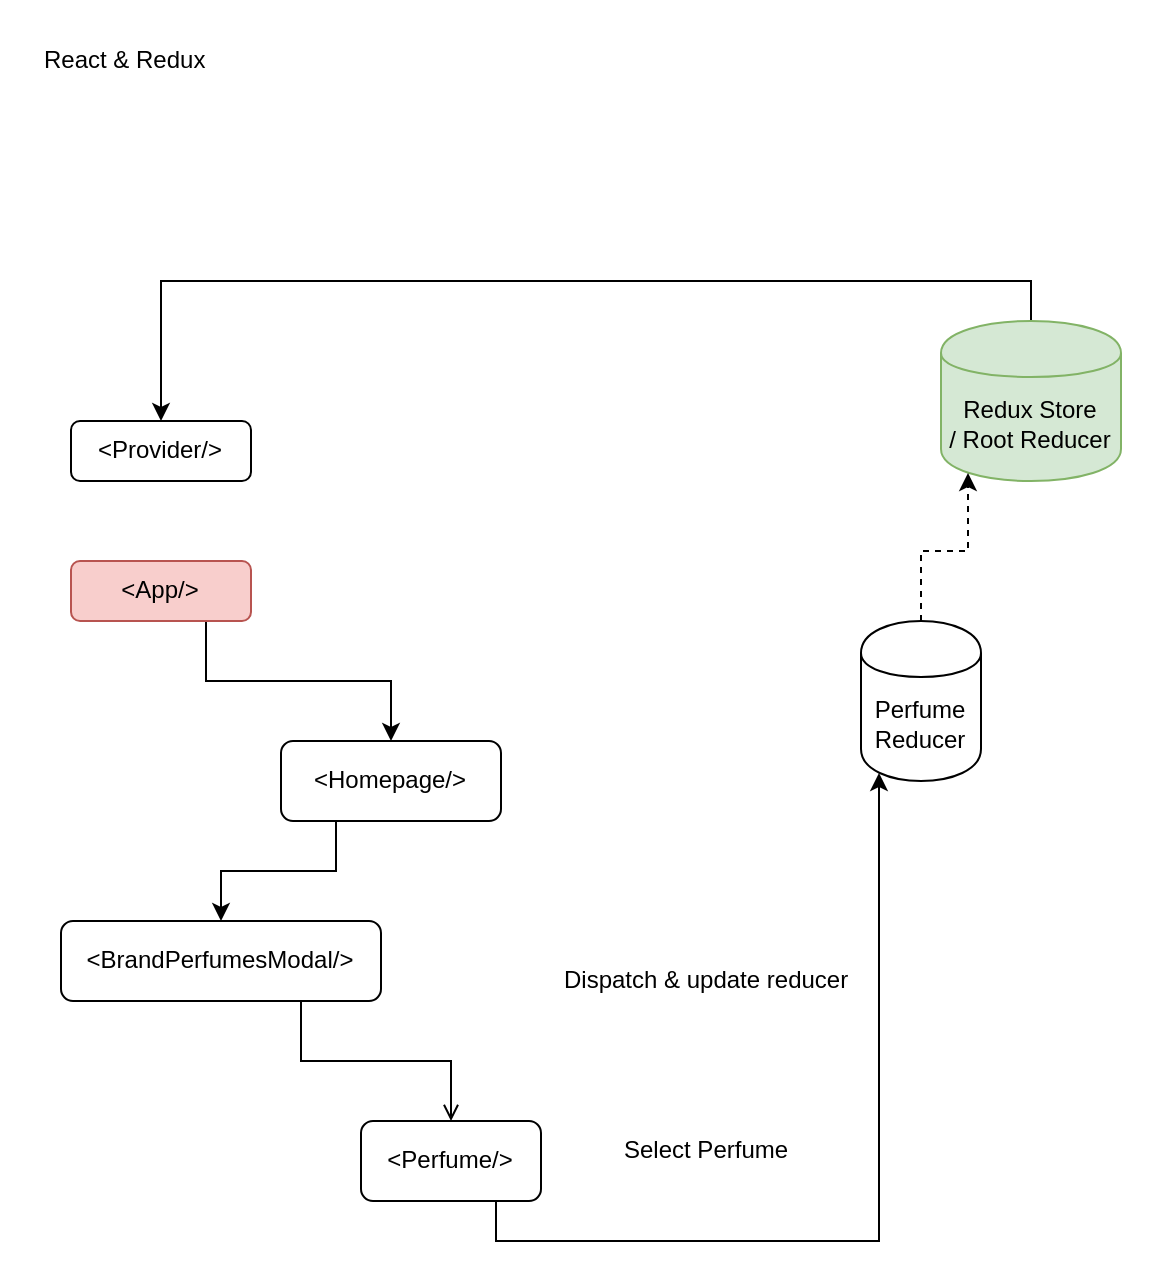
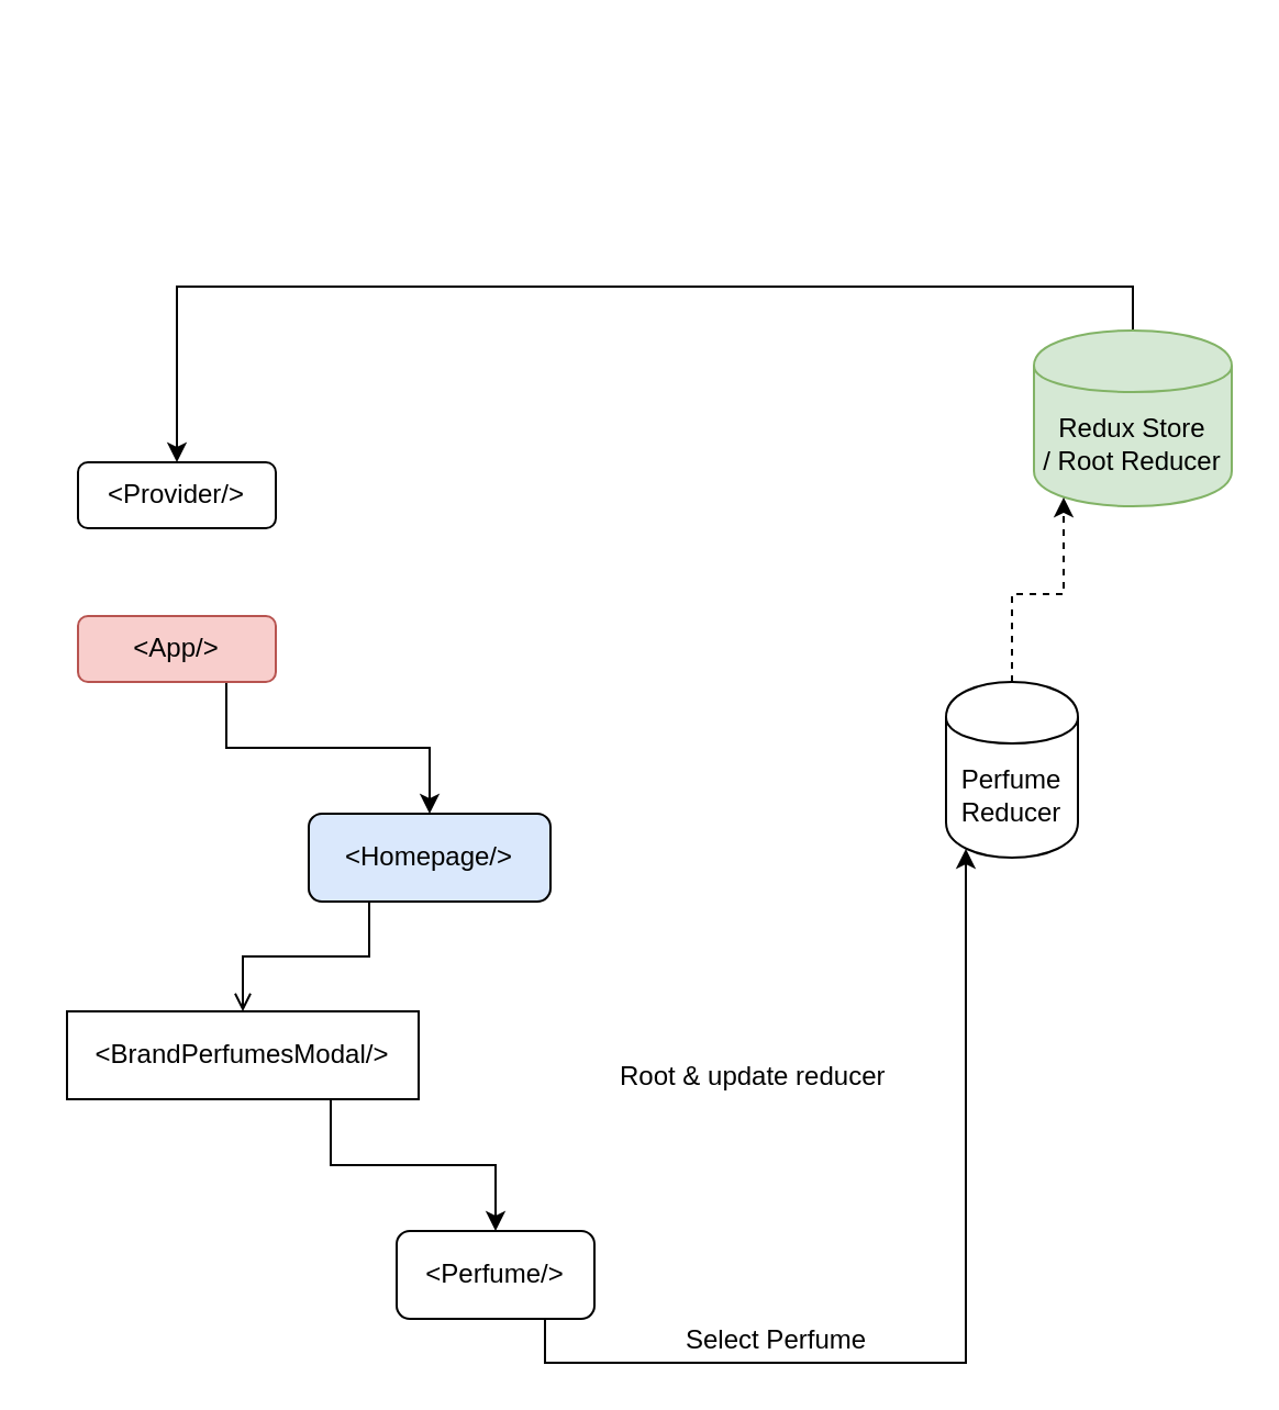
- <mxCell id="2" value="React &amp;amp; Redux" style="text;html=1;resizable=0;points=[];autosize=1;align=left;verticalAlign=top;spacingTop=-4;" parent="1" vertex="1"><mxGeometry x="20" y="20" width="100" height="20" as="geometry" /></mxCell>
- <mxCell id="12" value="Redux Store&lt;br&gt;/ Root Reducer" style="shape=cylinder;whiteSpace=wrap;html=1;boundedLbl=1;backgroundOutline=1;fillColor=#d5e8d4;strokeColor=#82b366;" parent="1" vertex="1"><mxGeometry x="470" y="160" width="90" height="80" as="geometry" /></mxCell>
+ <mxCell id="12" value="Redux Store&lt;br&gt;/ Root Reducer" style="shape=cylinder;whiteSpace=wrap;html=1;boundedLbl=1;backgroundOutline=1;fillColor=#d5e8d4;strokeColor=#82b366;" parent="1" vertex="1"><mxGeometry x="470" y="150" width="90" height="80" as="geometry" /></mxCell>
- <mxCell id="6" value="&amp;lt;Homepage/&amp;gt;" style="rounded=1;whiteSpace=wrap;html=1;" parent="1" vertex="1"><mxGeometry x="140" y="370" width="110" height="40" as="geometry" /></mxCell>
+ <mxCell id="6" value="&amp;lt;Homepage/&amp;gt;" style="rounded=1;whiteSpace=wrap;html=1;fillColor=#dae8fc;" parent="1" vertex="1"><mxGeometry x="140" y="370" width="110" height="40" as="geometry" /></mxCell>
- <mxCell id="5" style="edgeStyle=orthogonalEdgeStyle;rounded=0;orthogonalLoop=1;jettySize=auto;html=1;exitX=0.25;exitY=1;exitDx=0;exitDy=0;entryX=0.5;entryY=0;entryDx=0;entryDy=0;" parent="1" source="6" target="8" edge="1"><mxGeometry relative="1" as="geometry" /></mxCell>
+ <mxCell id="5" style="edgeStyle=orthogonalEdgeStyle;rounded=0;orthogonalLoop=1;jettySize=auto;html=1;exitX=0.25;exitY=1;exitDx=0;exitDy=0;entryX=0.5;entryY=0;entryDx=0;entryDy=0;endArrow=open;" parent="1" source="6" target="8" edge="1"><mxGeometry relative="1" as="geometry" /></mxCell>
- <mxCell id="8" value="&amp;lt;BrandPerfumesModal/&amp;gt;" style="rounded=1;whiteSpace=wrap;html=1;" parent="1" vertex="1"><mxGeometry x="30" y="460" width="160" height="40" as="geometry" /></mxCell>
+ <mxCell id="8" value="&amp;lt;BrandPerfumesModal/&amp;gt;" style="whiteSpace=wrap;html=1;rounded=0;" parent="1" vertex="1"><mxGeometry x="30" y="460" width="160" height="40" as="geometry" /></mxCell>
- <mxCell id="16" value="Dispatch &amp;amp; update reducer" style="text;html=1;resizable=0;points=[];autosize=1;align=left;verticalAlign=top;spacingTop=-4;" parent="1" vertex="1"><mxGeometry x="280" y="480" width="160" height="20" as="geometry" /></mxCell>
+ <mxCell id="16" value="Root &amp;amp; update reducer" style="text;html=1;resizable=0;points=[];autosize=1;align=left;verticalAlign=top;spacingTop=-4;" parent="1" vertex="1"><mxGeometry x="280" y="480" width="160" height="20" as="geometry" /></mxCell>
- <mxCell id="7" style="edgeStyle=orthogonalEdgeStyle;rounded=0;orthogonalLoop=1;jettySize=auto;html=1;exitX=0.75;exitY=1;exitDx=0;exitDy=0;endArrow=open;" parent="1" source="8" target="10" edge="1"><mxGeometry relative="1" as="geometry" /></mxCell>
+ <mxCell id="7" style="edgeStyle=orthogonalEdgeStyle;rounded=0;orthogonalLoop=1;jettySize=auto;html=1;exitX=0.75;exitY=1;exitDx=0;exitDy=0;" parent="1" source="8" target="10" edge="1"><mxGeometry relative="1" as="geometry" /></mxCell>
- <mxCell id="15" value="Select Perfume" style="text;html=1;resizable=0;points=[];autosize=1;align=left;verticalAlign=top;spacingTop=-4;" parent="1" vertex="1"><mxGeometry x="310" y="565" width="100" height="20" as="geometry" /></mxCell>
+ <mxCell id="15" value="Select Perfume" style="text;html=1;resizable=0;points=[];autosize=1;align=left;verticalAlign=top;spacingTop=-4;" parent="1" vertex="1"><mxGeometry x="310" y="600" width="100" height="20" as="geometry" /></mxCell>
